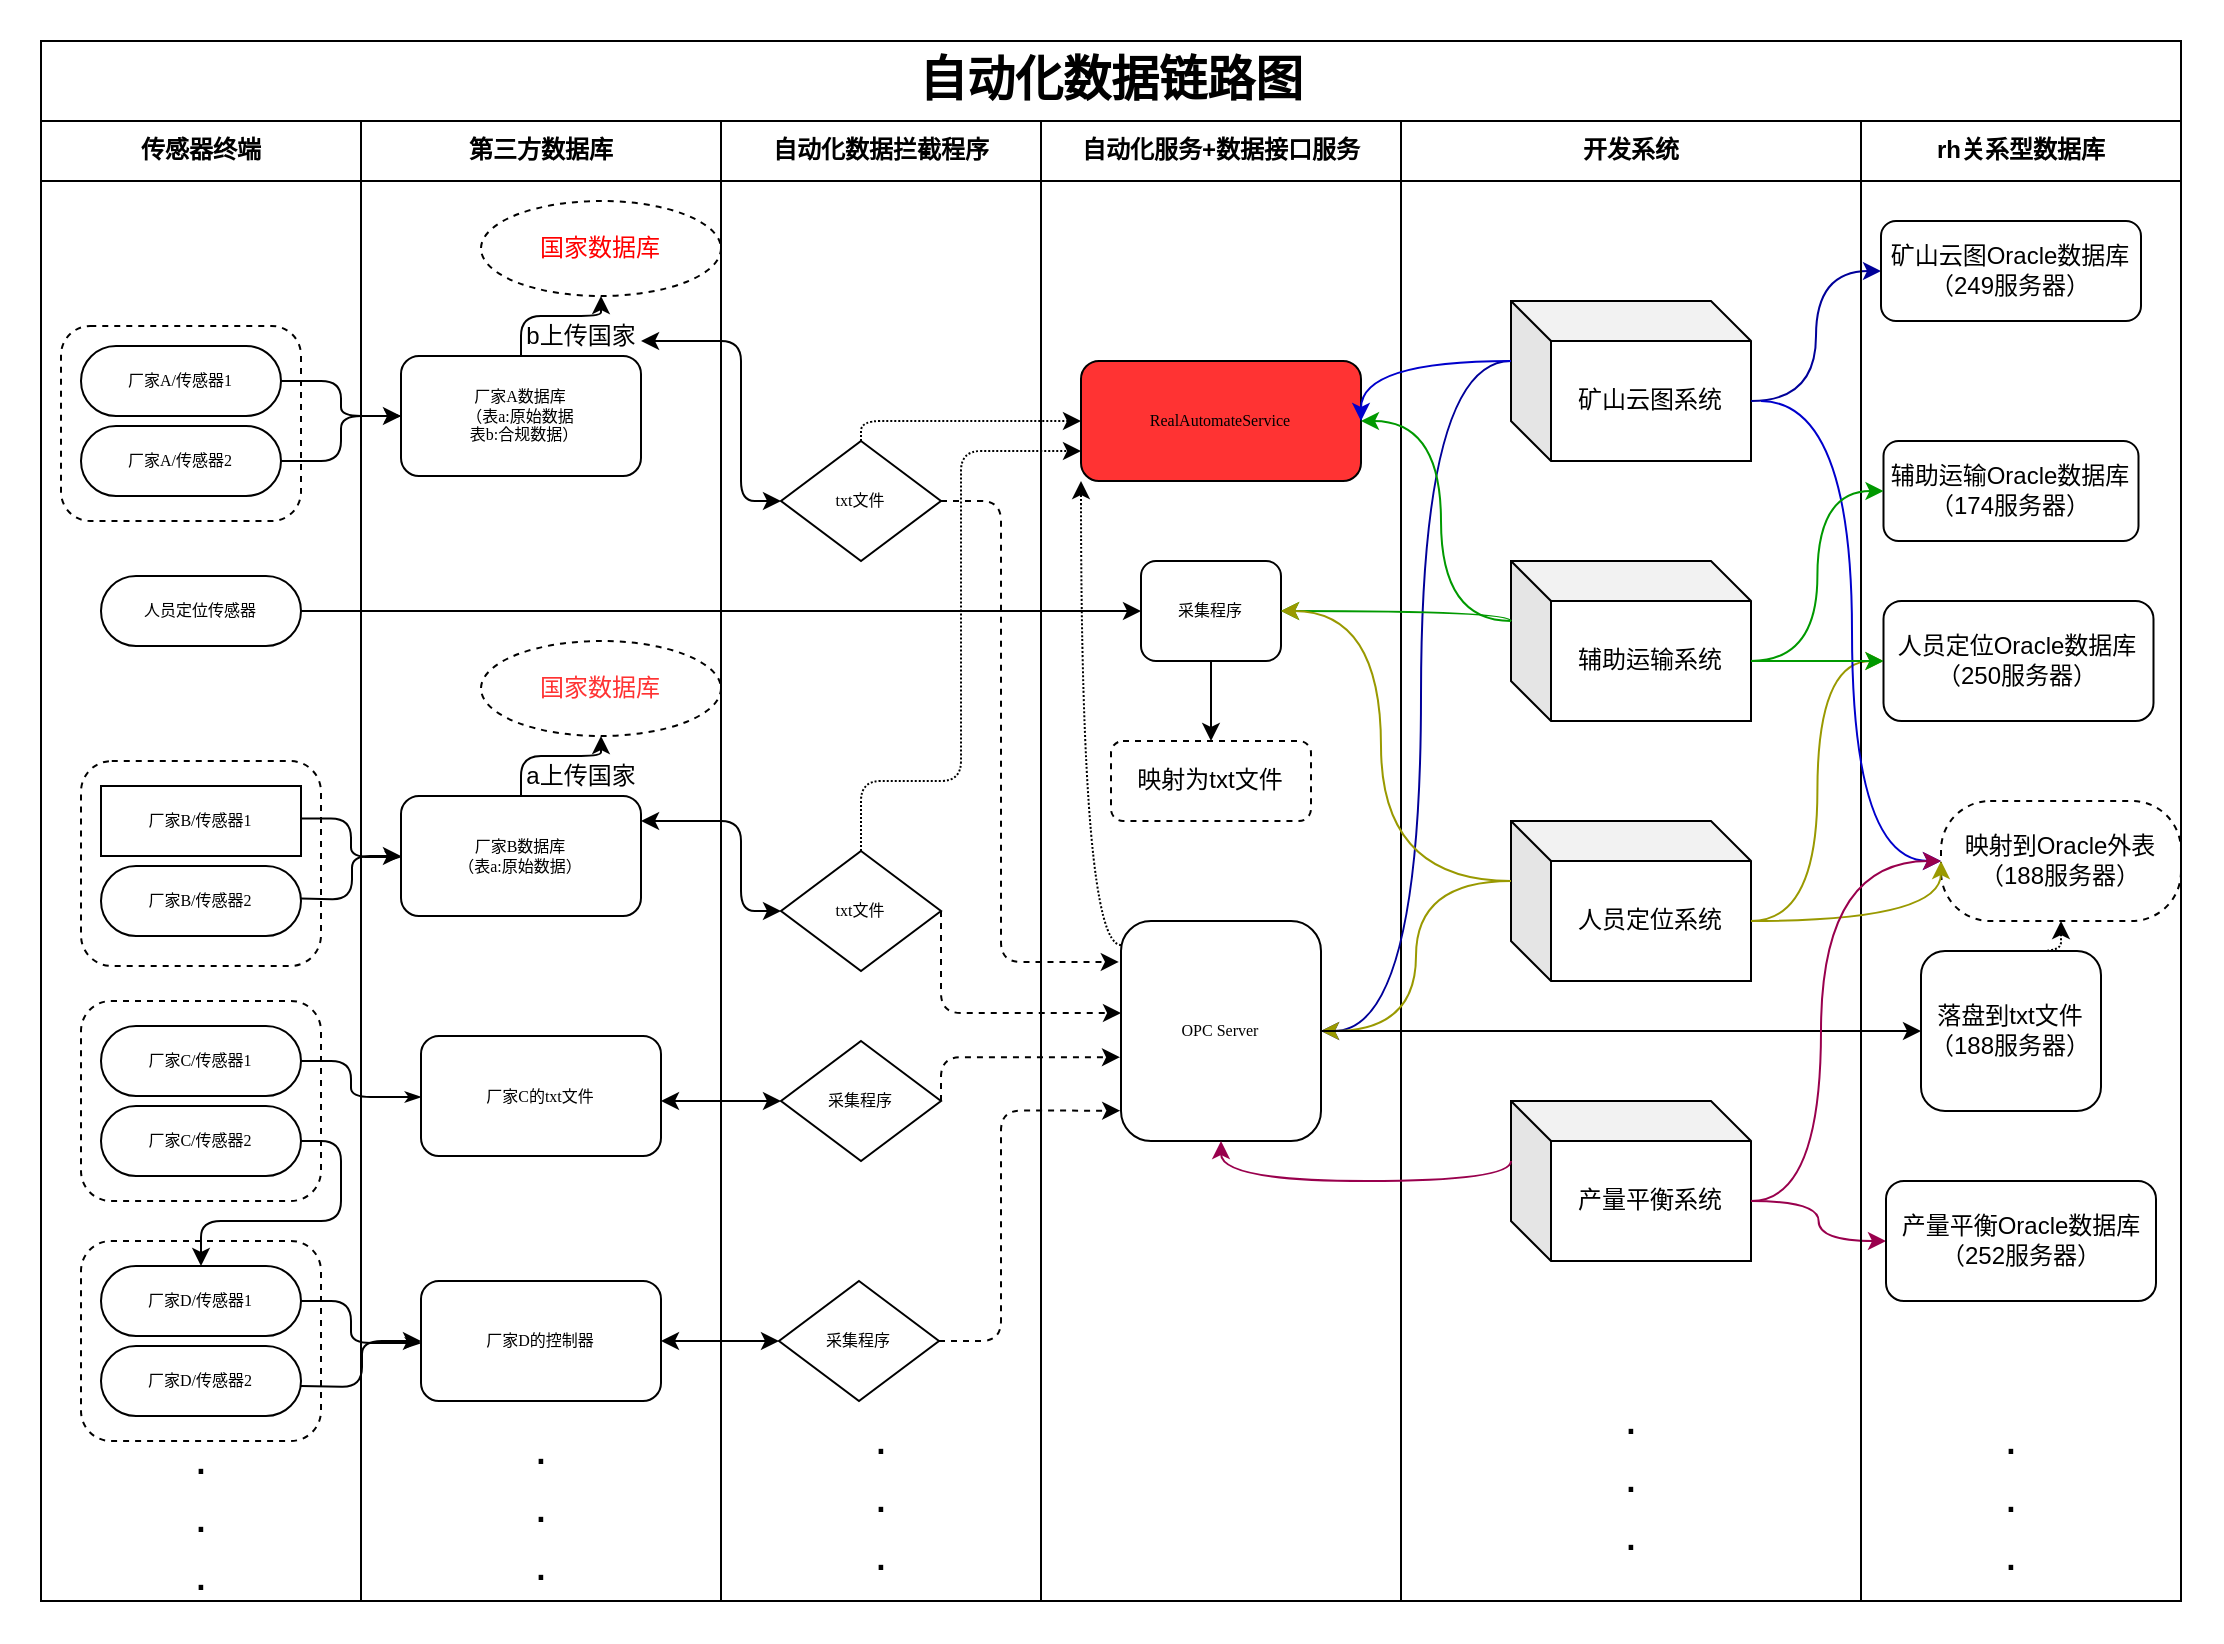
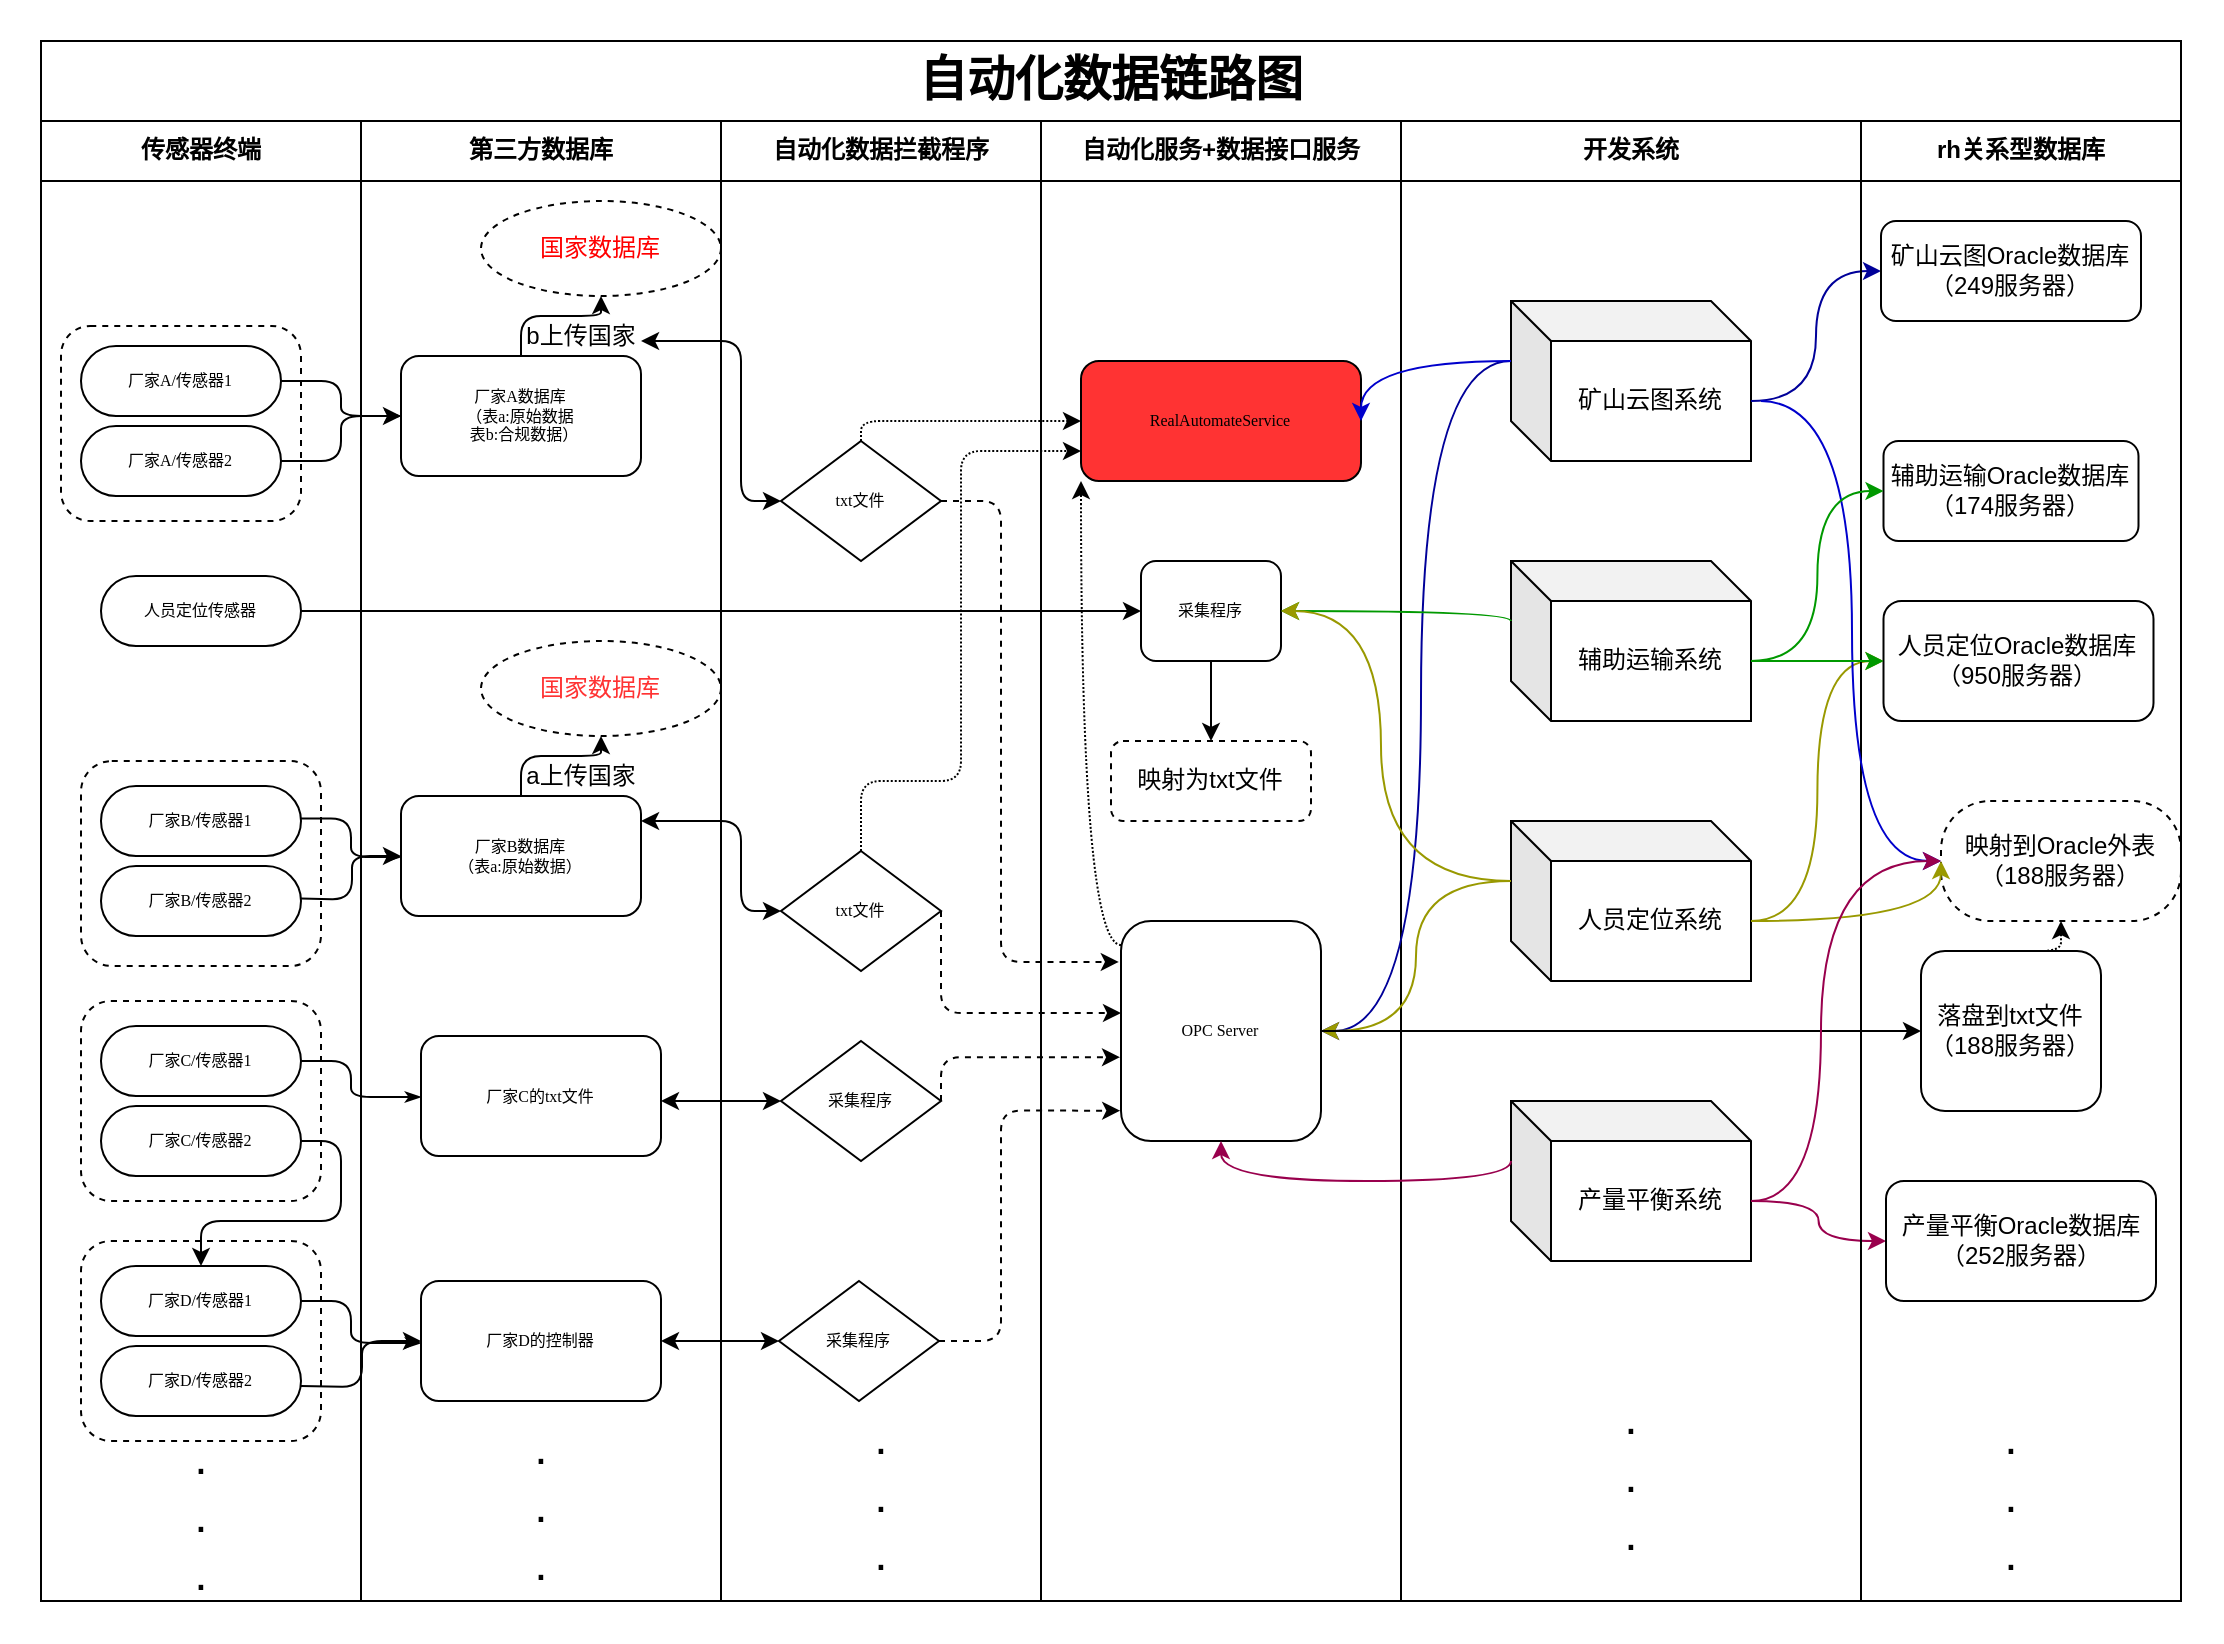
- <mxCell id="69" style="edgeStyle=orthogonalEdgeStyle;curved=1;orthogonalLoop=1;jettySize=auto;html=1;exitX=1;exitY=0.5;exitDx=0;exitDy=0;entryX=0;entryY=0;entryDx=0;entryDy=30;entryPerimeter=0;strokeColor=#009900;startArrow=classic;startFill=1;endArrow=none;endFill=0;" parent="2" source="49" target="55" edge="1"><mxGeometry relative="1" as="geometry"><Array as="points"><mxPoint x="700" y="190" /><mxPoint x="700" y="290" /></Array></mxGeometry></mxCell>
- <mxCell id="80" value="人员定位Oracle数据库&lt;br&gt;（250服务器）" style="rounded=1;whiteSpace=wrap;html=1;shadow=0;fillColor=none;" parent="74" vertex="1"><mxGeometry x="11.25" y="240" width="135" height="60" as="geometry" /></mxCell>
+ <mxCell id="80" value="人员定位Oracle数据库&lt;br&gt;（950服务器）" style="rounded=1;whiteSpace=wrap;html=1;shadow=0;fillColor=none;" parent="74" vertex="1"><mxGeometry x="11.25" y="240" width="135" height="60" as="geometry" /></mxCell>
- <mxCell id="8" value="厂家B/传感器1" style="whiteSpace=wrap;html=1;shadow=0;labelBackgroundColor=none;strokeWidth=1;fontFamily=Verdana;fontSize=8;align=center;arcSize=50;rounded=0;" parent="3" vertex="1"><mxGeometry x="30" y="332.5" width="100" height="35" as="geometry" /></mxCell>
+ <mxCell id="8" value="厂家B/传感器1" style="rounded=1;whiteSpace=wrap;html=1;shadow=0;labelBackgroundColor=none;strokeWidth=1;fontFamily=Verdana;fontSize=8;align=center;arcSize=50;" parent="3" vertex="1"><mxGeometry x="30" y="332.5" width="100" height="35" as="geometry" /></mxCell>
